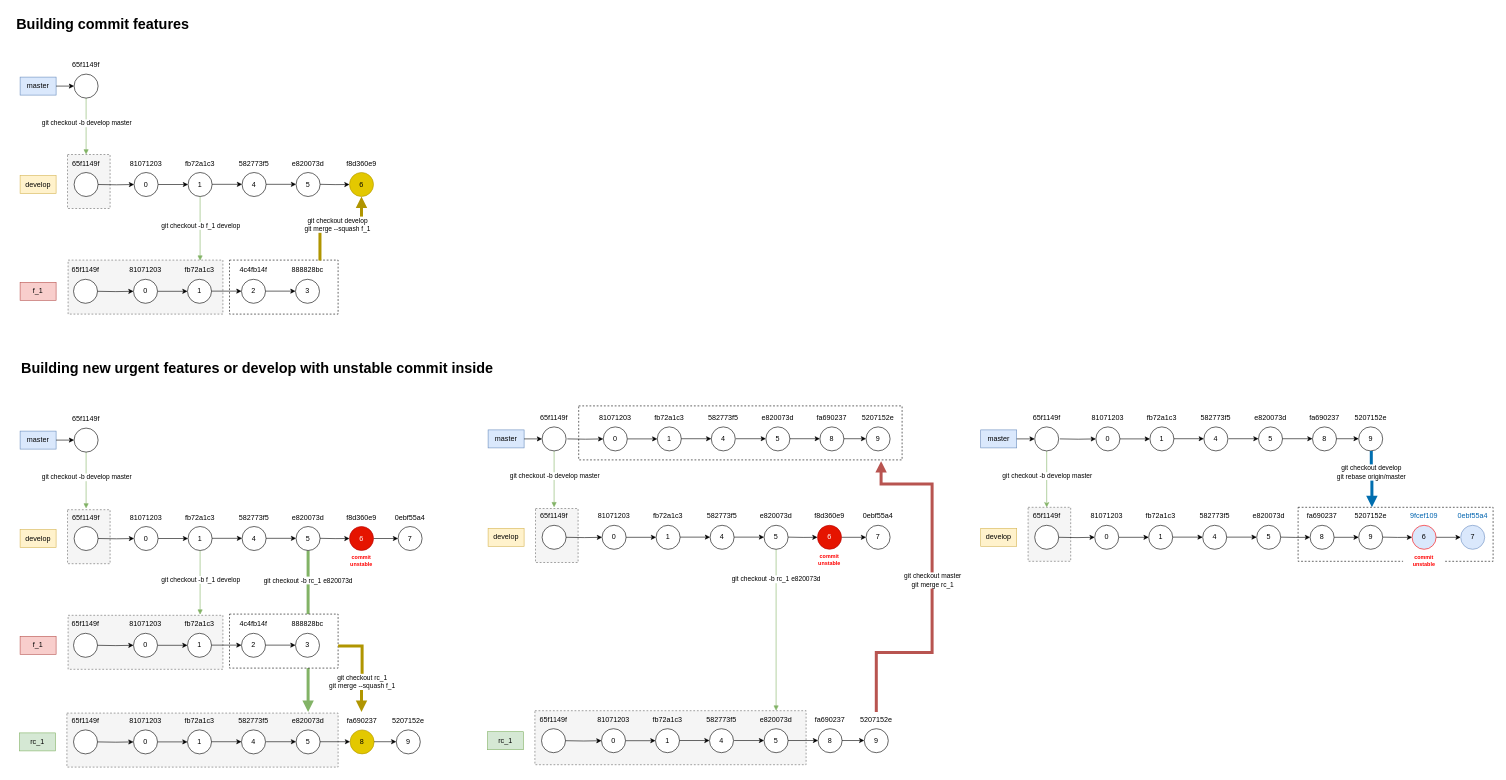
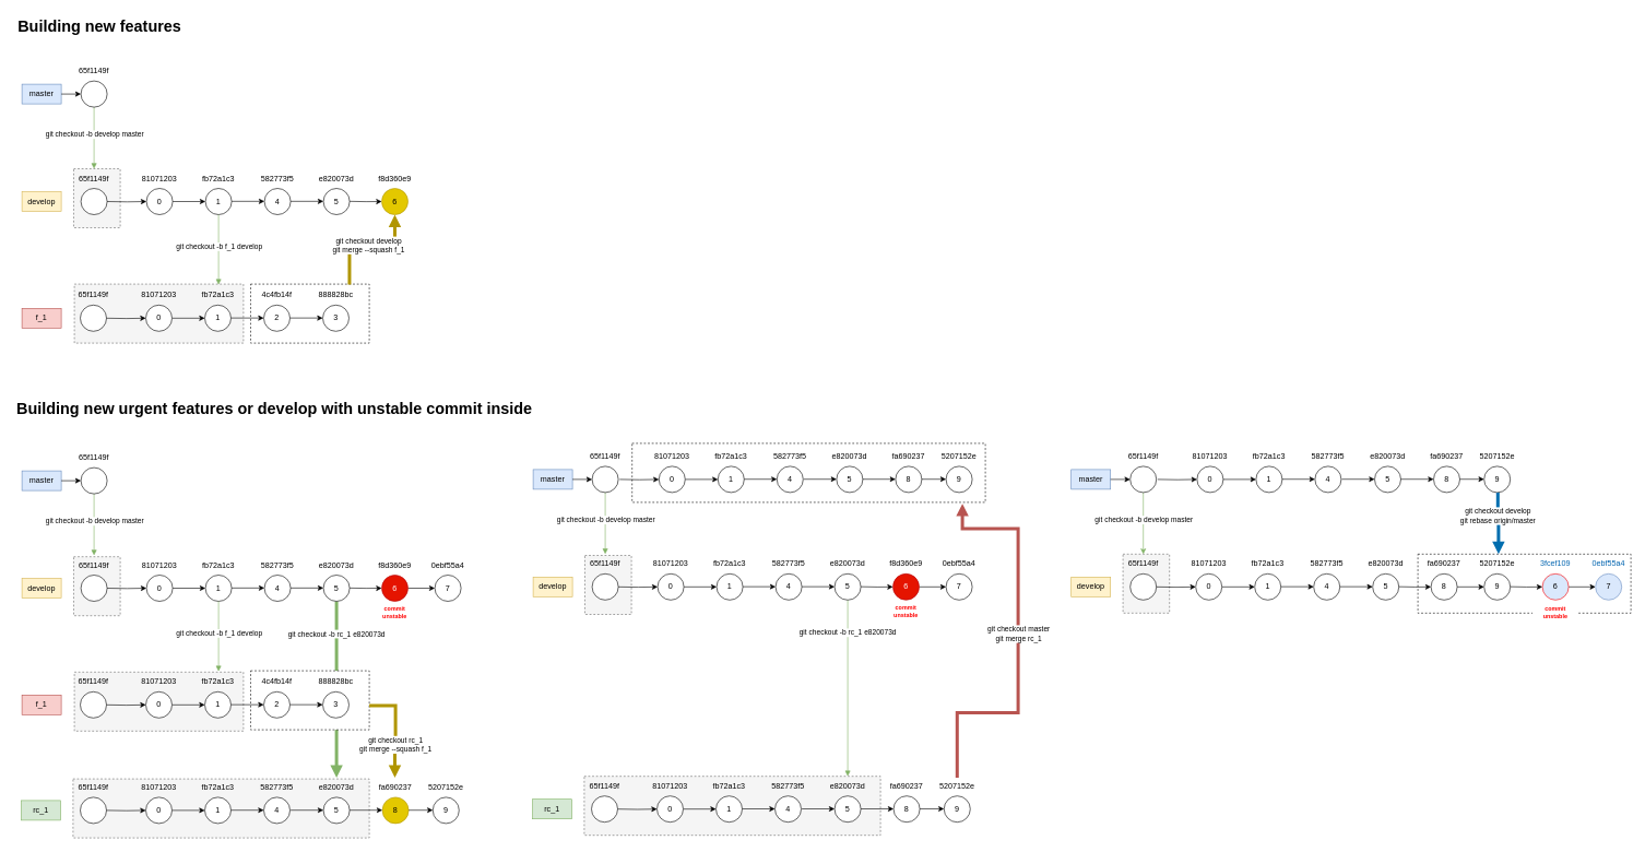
- <mxCell id="14" value="&lt;h1&gt;Building commit features&lt;/h1&gt;" style="text;html=1;strokeColor=none;fillColor=none;spacing=5;spacingTop=-20;whiteSpace=wrap;overflow=hidden;rounded=0;fontColor=#000000;" parent="1" vertex="1"><mxGeometry x="22" y="20" width="780" height="80" as="geometry" /></mxCell>
+ <mxCell id="14" value="&lt;h1&gt;Building new features&lt;/h1&gt;" style="text;html=1;strokeColor=none;fillColor=none;spacing=5;spacingTop=-20;whiteSpace=wrap;overflow=hidden;rounded=0;fontColor=#000000;" parent="1" vertex="1"><mxGeometry x="22" y="20" width="780" height="80" as="geometry" /></mxCell>
- <mxCell id="57" value="&lt;h1&gt;Building new urgent features or develop with unstable commit inside&lt;/h1&gt;" style="text;html=1;strokeColor=none;fillColor=none;spacing=5;spacingTop=-20;whiteSpace=wrap;overflow=hidden;rounded=0;fontColor=#000000;" parent="1" vertex="1"><mxGeometry x="30" y="593" width="853" height="80" as="geometry" /></mxCell>
+ <mxCell id="57" value="&lt;h1&gt;Building new urgent features or develop with unstable commit inside&lt;/h1&gt;" style="text;html=1;strokeColor=none;fillColor=none;spacing=5;spacingTop=-20;whiteSpace=wrap;overflow=hidden;rounded=0;fontColor=#000000;" parent="1" vertex="1"><mxGeometry x="20" y="603" width="853" height="80" as="geometry" /></mxCell>
- <mxCell id="245" value="9fcef109" style="text;html=1;strokeColor=none;fillColor=none;align=center;verticalAlign=middle;whiteSpace=wrap;rounded=0;fontColor=#0064af;" parent="1" vertex="1"><mxGeometry x="2343" y="845" width="60" height="30" as="geometry" /></mxCell>
+ <mxCell id="245" value="3fcef109" style="text;html=1;strokeColor=none;fillColor=none;align=center;verticalAlign=middle;whiteSpace=wrap;rounded=0;fontColor=#0064af;" parent="1" vertex="1"><mxGeometry x="2343" y="845" width="60" height="30" as="geometry" /></mxCell>
